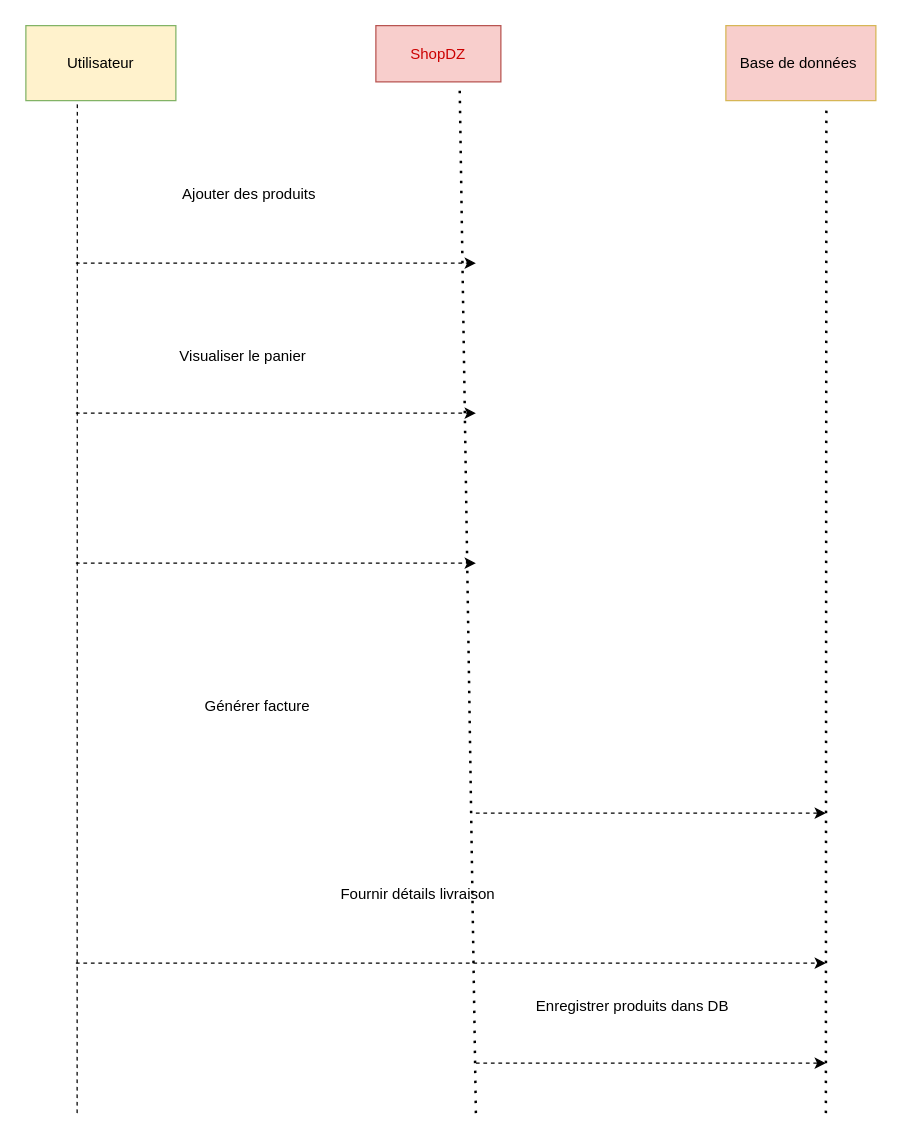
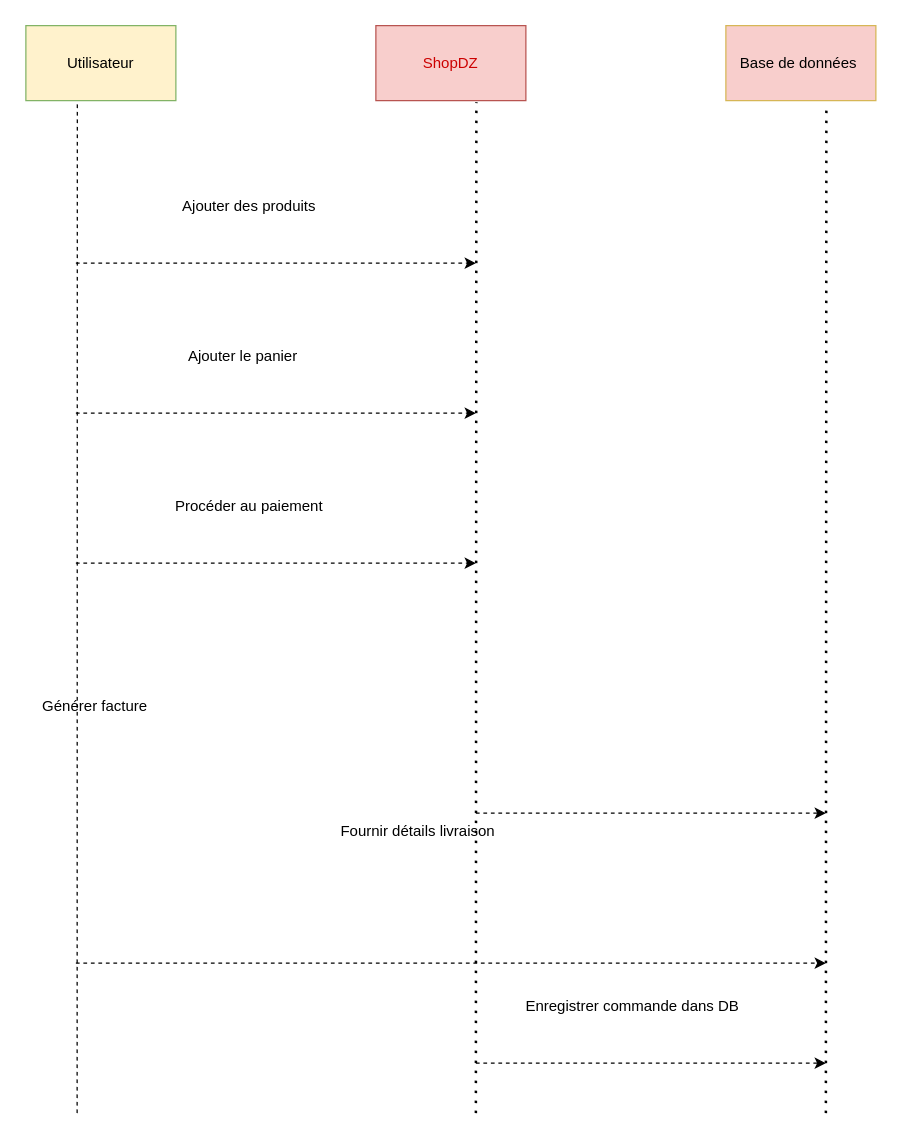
- <mxCell id="4" value="&lt;font style=&quot;vertical-align: inherit;&quot;&gt;&lt;font color=&quot;#cc0000&quot; style=&quot;vertical-align: inherit;&quot;&gt;ShopDZ&lt;/font&gt;&lt;/font&gt;" style="rounded=0;whiteSpace=wrap;html=1;fillColor=#f8cecc;strokeColor=#b85450;" vertex="1" parent="1"><mxGeometry x="300" y="20" width="100" height="45" as="geometry" /></mxCell>
+ <mxCell id="4" value="&lt;font style=&quot;vertical-align: inherit;&quot;&gt;&lt;font color=&quot;#cc0000&quot; style=&quot;vertical-align: inherit;&quot;&gt;ShopDZ&lt;/font&gt;&lt;/font&gt;" style="rounded=0;whiteSpace=wrap;html=1;fillColor=#f8cecc;strokeColor=#b85450;" vertex="1" parent="1"><mxGeometry x="300" y="20" width="120" height="60" as="geometry" /></mxCell>
- <mxCell id="10" value="&lt;font style=&quot;vertical-align: inherit;&quot;&gt;&lt;font style=&quot;vertical-align: inherit;&quot;&gt;Ajouter des produits&amp;nbsp;&lt;/font&gt;&lt;/font&gt;" style="text;html=1;align=center;verticalAlign=middle;resizable=0;points=[];autosize=1;strokeColor=none;fillColor=none;" vertex="1" parent="1"><mxGeometry x="135" y="140" width="130" height="30" as="geometry" /></mxCell>
+ <mxCell id="10" value="&lt;font style=&quot;vertical-align: inherit;&quot;&gt;&lt;font style=&quot;vertical-align: inherit;&quot;&gt;Ajouter des produits&amp;nbsp;&lt;/font&gt;&lt;/font&gt;" style="text;html=1;align=center;verticalAlign=middle;resizable=0;points=[];autosize=1;strokeColor=none;fillColor=none;" vertex="1" parent="1"><mxGeometry x="135" y="150" width="130" height="30" as="geometry" /></mxCell>
- <mxCell id="11" value="&lt;font style=&quot;vertical-align: inherit;&quot;&gt;&lt;font style=&quot;vertical-align: inherit;&quot;&gt;Visualiser le panier&amp;nbsp;&lt;/font&gt;&lt;/font&gt;" style="text;html=1;align=center;verticalAlign=middle;resizable=0;points=[];autosize=1;strokeColor=none;fillColor=none;" vertex="1" parent="1"><mxGeometry x="130" y="270" width="130" height="30" as="geometry" /></mxCell>
+ <mxCell id="11" value="&lt;font style=&quot;vertical-align: inherit;&quot;&gt;&lt;font style=&quot;vertical-align: inherit;&quot;&gt;Ajouter le panier&amp;nbsp;&lt;/font&gt;&lt;/font&gt;" style="text;html=1;align=center;verticalAlign=middle;resizable=0;points=[];autosize=1;strokeColor=none;fillColor=none;" vertex="1" parent="1"><mxGeometry x="130" y="270" width="130" height="30" as="geometry" /></mxCell>
+ <mxCell id="12" value="&lt;font style=&quot;vertical-align: inherit;&quot;&gt;&lt;font style=&quot;vertical-align: inherit;&quot;&gt;Procéder au paiement&amp;nbsp;&lt;/font&gt;&lt;/font&gt;" style="text;html=1;align=center;verticalAlign=middle;resizable=0;points=[];autosize=1;strokeColor=none;fillColor=none;" vertex="1" parent="1"><mxGeometry x="130" y="390" width="140" height="30" as="geometry" /></mxCell>
- <mxCell id="15" value="Générer facture" style="text;html=1;align=center;verticalAlign=middle;resizable=0;points=[];autosize=1;strokeColor=none;fillColor=none;" vertex="1" parent="1"><mxGeometry x="150" y="550" width="110" height="30" as="geometry" /></mxCell>
+ <mxCell id="15" value="Générer facture" style="text;html=1;align=center;verticalAlign=middle;resizable=0;points=[];autosize=1;strokeColor=none;fillColor=none;" vertex="1" parent="1"><mxGeometry x="20" y="550" width="110" height="30" as="geometry" /></mxCell>
- <mxCell id="16" value="Fournir détails livraison&amp;nbsp;" style="text;html=1;align=center;verticalAlign=middle;resizable=0;points=[];autosize=1;strokeColor=none;fillColor=none;" vertex="1" parent="1"><mxGeometry x="260" y="700" width="150" height="30" as="geometry" /></mxCell>
+ <mxCell id="16" value="Fournir détails livraison&amp;nbsp;" style="text;html=1;align=center;verticalAlign=middle;resizable=0;points=[];autosize=1;strokeColor=none;fillColor=none;" vertex="1" parent="1"><mxGeometry x="260" y="650" width="150" height="30" as="geometry" /></mxCell>
- <mxCell id="19" value="Enregistrer produits dans DB" style="text;html=1;align=center;verticalAlign=middle;resizable=0;points=[];autosize=1;strokeColor=none;fillColor=none;" vertex="1" parent="1"><mxGeometry x="410" y="790" width="190" height="30" as="geometry" /></mxCell>
+ <mxCell id="19" value="Enregistrer commande dans DB" style="text;html=1;align=center;verticalAlign=middle;resizable=0;points=[];autosize=1;strokeColor=none;fillColor=none;" vertex="1" parent="1"><mxGeometry x="410" y="790" width="190" height="30" as="geometry" /></mxCell>
